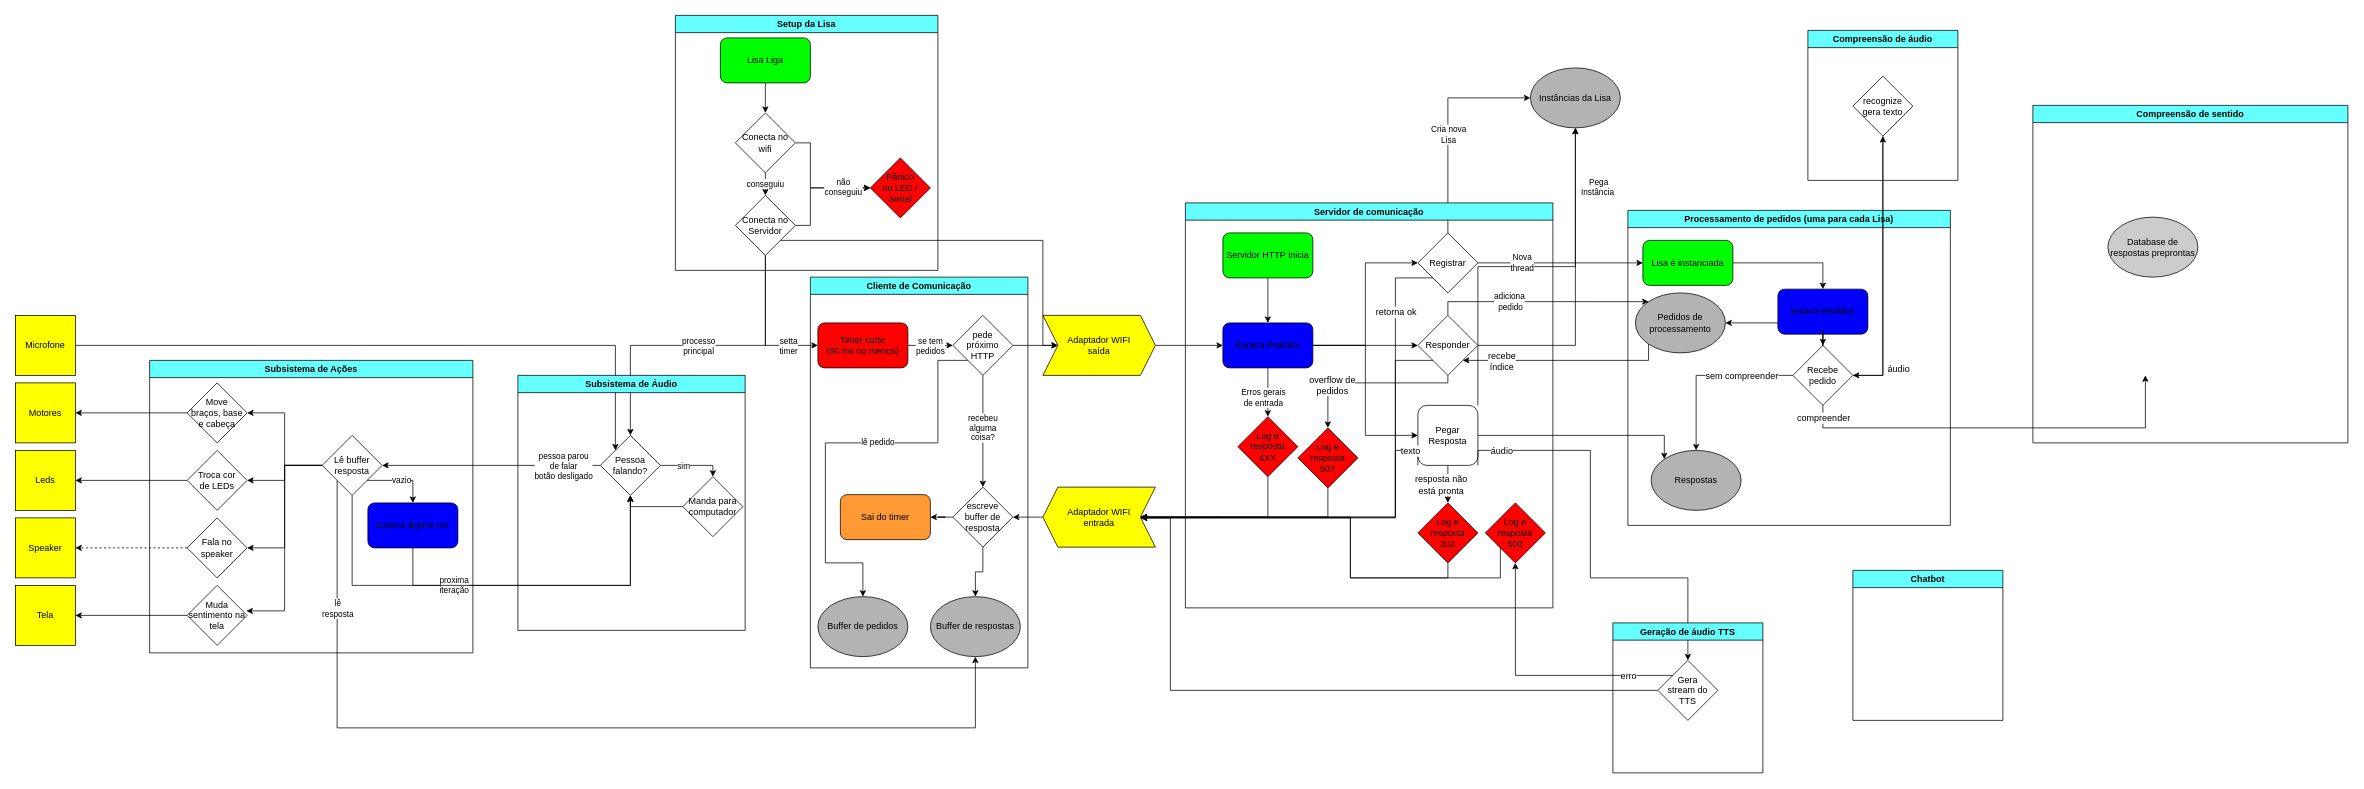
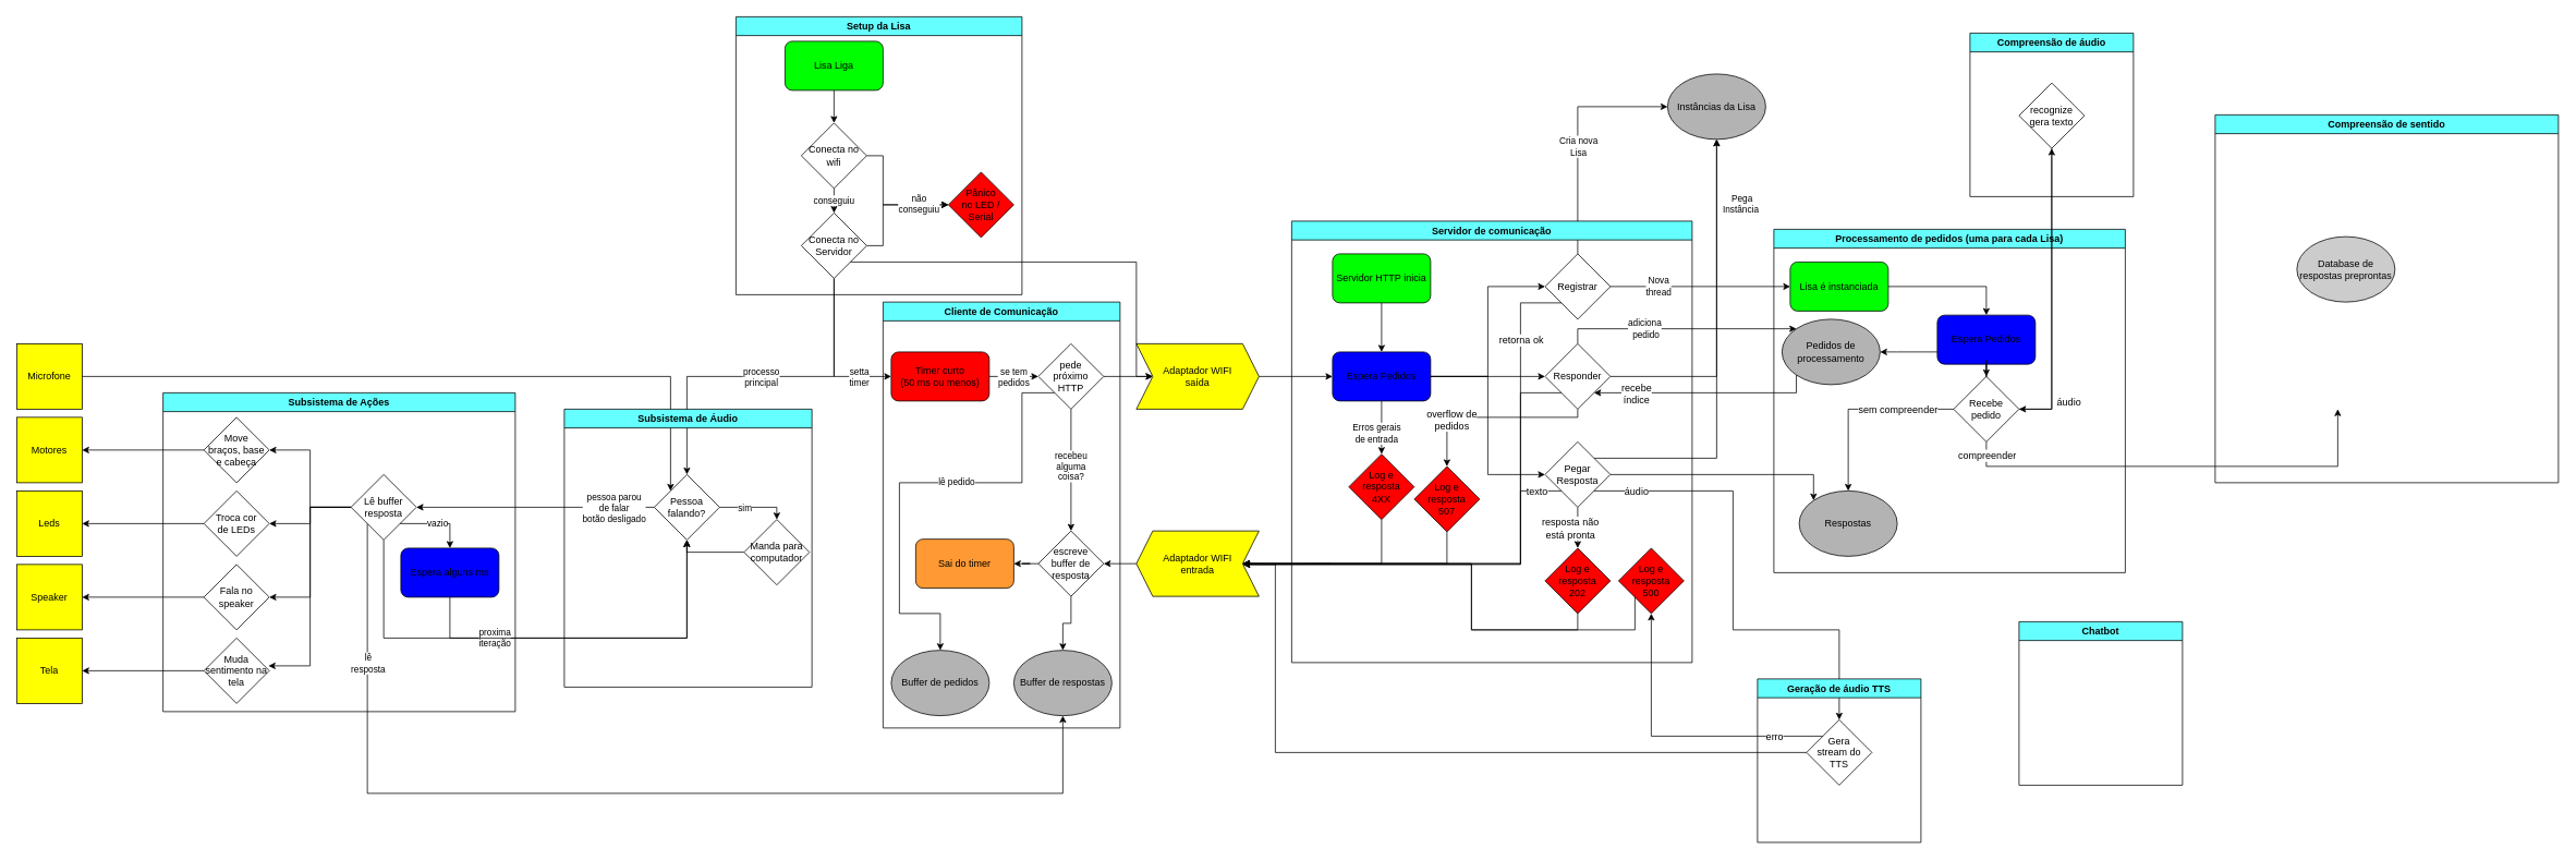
- <mxCell id="106" value="Pegar Resposta" style="whiteSpace=wrap;html=1;rounded=1;" vertex="1" parent="95"><mxGeometry x="310" y="270" width="80" height="80" as="geometry" /></mxCell>
+ <mxCell id="106" value="Pegar Resposta" style="rhombus;whiteSpace=wrap;html=1;" vertex="1" parent="95"><mxGeometry x="310" y="270" width="80" height="80" as="geometry" /></mxCell>
- <mxCell id="63" style="edgeStyle=orthogonalEdgeStyle;rounded=0;orthogonalLoop=1;jettySize=auto;html=1;entryX=1;entryY=0.5;entryDx=0;entryDy=0;dashed=1;" parent="1" source="21" target="62" edge="1"><mxGeometry relative="1" as="geometry" /></mxCell>
+ <mxCell id="63" style="edgeStyle=orthogonalEdgeStyle;rounded=0;orthogonalLoop=1;jettySize=auto;html=1;entryX=1;entryY=0.5;entryDx=0;entryDy=0;" parent="1" source="21" target="62" edge="1"><mxGeometry relative="1" as="geometry" /></mxCell>
